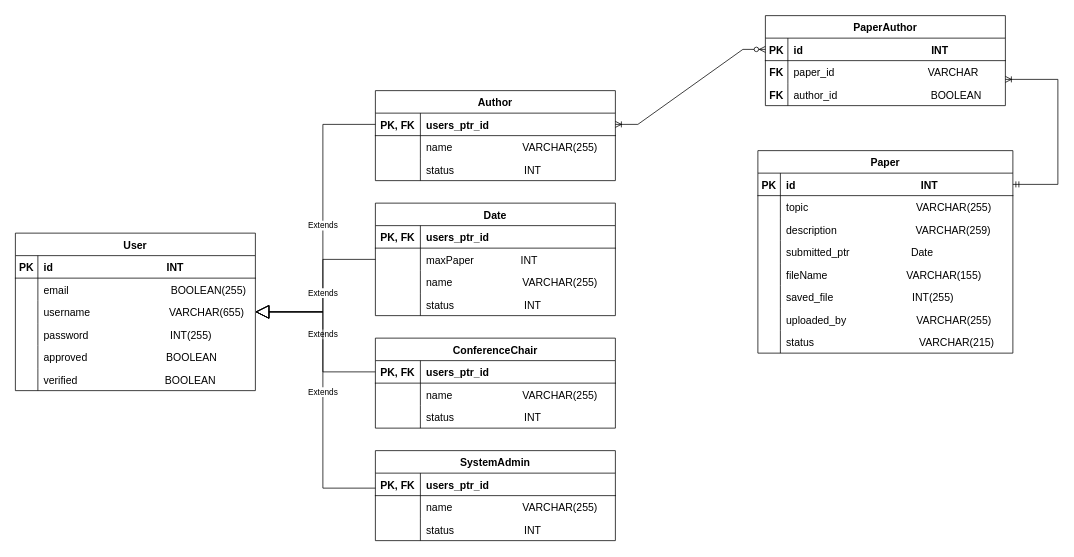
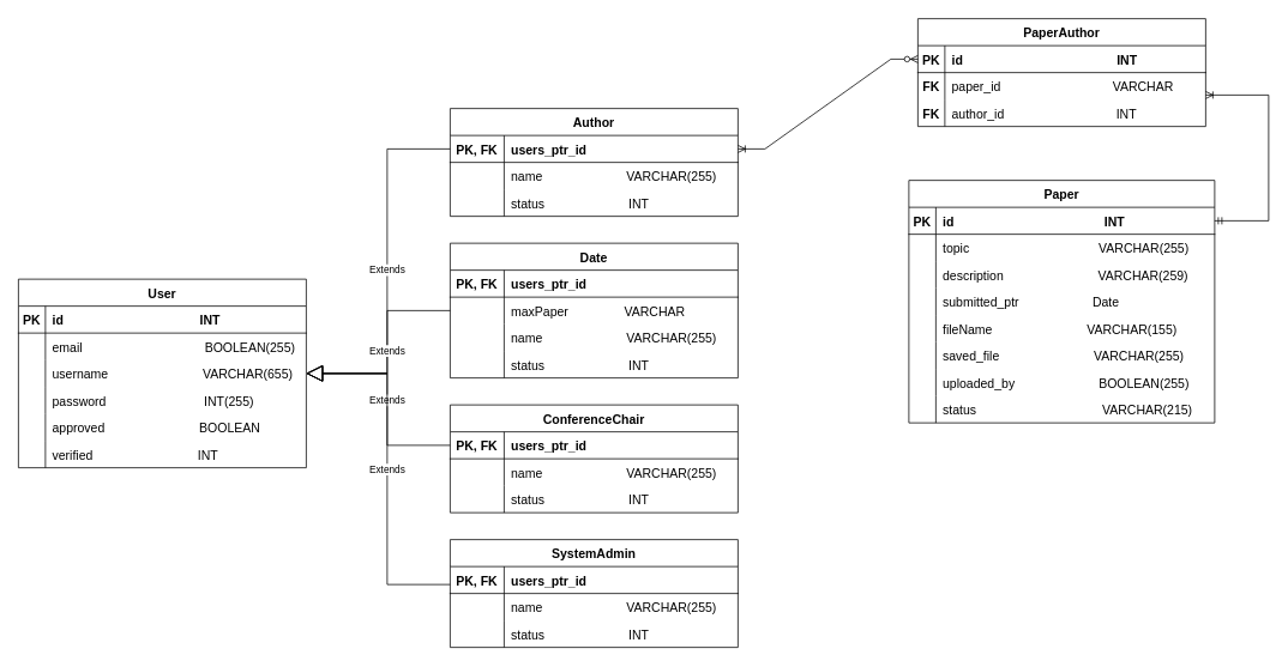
- <mxCell id="98" value="author_id                                BOOLEAN" style="shape=partialRectangle;connectable=0;fillColor=none;top=0;left=0;bottom=0;right=0;align=left;spacingLeft=6;overflow=hidden;fontSize=14;" vertex="1" parent="96"><mxGeometry x="30.0" width="290.0" height="30" as="geometry"><mxRectangle width="290.0" height="30" as="alternateBounds" /></mxGeometry></mxCell>
+ <mxCell id="98" value="author_id                                INT" style="shape=partialRectangle;connectable=0;fillColor=none;top=0;left=0;bottom=0;right=0;align=left;spacingLeft=6;overflow=hidden;fontSize=14;" vertex="1" parent="96"><mxGeometry x="30.0" width="290.0" height="30" as="geometry"><mxRectangle width="290.0" height="30" as="alternateBounds" /></mxGeometry></mxCell>
- <mxCell id="37" value="maxPaper                INT" style="shape=partialRectangle;connectable=0;fillColor=none;top=0;left=0;bottom=0;right=0;align=left;spacingLeft=6;overflow=hidden;fontSize=14;" vertex="1" parent="35"><mxGeometry x="60" width="260" height="30" as="geometry"><mxRectangle width="260" height="30" as="alternateBounds" /></mxGeometry></mxCell>
+ <mxCell id="37" value="maxPaper                VARCHAR" style="shape=partialRectangle;connectable=0;fillColor=none;top=0;left=0;bottom=0;right=0;align=left;spacingLeft=6;overflow=hidden;fontSize=14;" vertex="1" parent="35"><mxGeometry x="60" width="260" height="30" as="geometry"><mxRectangle width="260" height="30" as="alternateBounds" /></mxGeometry></mxCell>
- <mxCell id="82" value="saved_file                           INT(255)" style="shape=partialRectangle;connectable=0;fillColor=none;top=0;left=0;bottom=0;right=0;align=left;spacingLeft=6;overflow=hidden;fontSize=14;" vertex="1" parent="80"><mxGeometry x="30.0" width="310.0" height="30" as="geometry"><mxRectangle width="310.0" height="30" as="alternateBounds" /></mxGeometry></mxCell>
+ <mxCell id="82" value="saved_file                           VARCHAR(255)" style="shape=partialRectangle;connectable=0;fillColor=none;top=0;left=0;bottom=0;right=0;align=left;spacingLeft=6;overflow=hidden;fontSize=14;" vertex="1" parent="80"><mxGeometry x="30.0" width="310.0" height="30" as="geometry"><mxRectangle width="310.0" height="30" as="alternateBounds" /></mxGeometry></mxCell>
- <mxCell id="85" value="uploaded_by                        VARCHAR(255)" style="shape=partialRectangle;connectable=0;fillColor=none;top=0;left=0;bottom=0;right=0;align=left;spacingLeft=6;overflow=hidden;fontSize=14;" vertex="1" parent="83"><mxGeometry x="30.0" width="310.0" height="30" as="geometry"><mxRectangle width="310.0" height="30" as="alternateBounds" /></mxGeometry></mxCell>
+ <mxCell id="85" value="uploaded_by                        BOOLEAN(255)" style="shape=partialRectangle;connectable=0;fillColor=none;top=0;left=0;bottom=0;right=0;align=left;spacingLeft=6;overflow=hidden;fontSize=14;" vertex="1" parent="83"><mxGeometry x="30.0" width="310.0" height="30" as="geometry"><mxRectangle width="310.0" height="30" as="alternateBounds" /></mxGeometry></mxCell>
- <mxCell id="20" value="verified                              BOOLEAN" style="shape=partialRectangle;connectable=0;fillColor=none;top=0;left=0;bottom=0;right=0;align=left;spacingLeft=6;overflow=hidden;fontSize=14;" vertex="1" parent="18"><mxGeometry x="30.0" width="290.0" height="30" as="geometry"><mxRectangle width="290.0" height="30" as="alternateBounds" /></mxGeometry></mxCell>
+ <mxCell id="20" value="verified                              INT" style="shape=partialRectangle;connectable=0;fillColor=none;top=0;left=0;bottom=0;right=0;align=left;spacingLeft=6;overflow=hidden;fontSize=14;" vertex="1" parent="18"><mxGeometry x="30.0" width="290.0" height="30" as="geometry"><mxRectangle width="290.0" height="30" as="alternateBounds" /></mxGeometry></mxCell>
